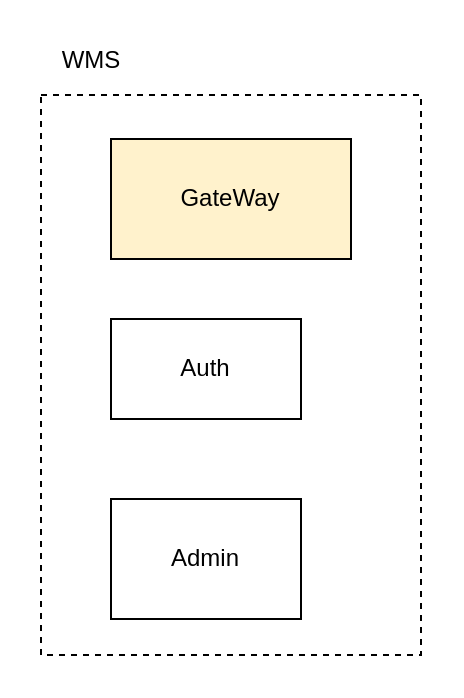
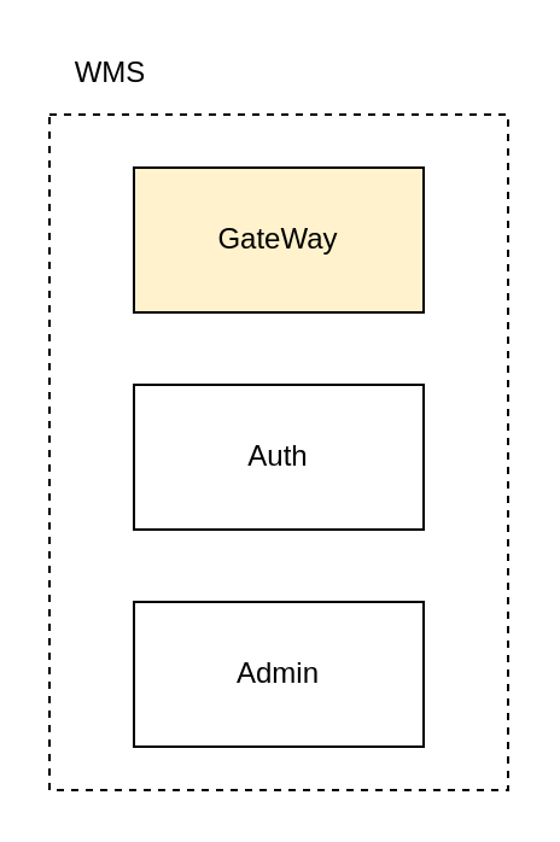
- <mxCell id="2" value="Auth" style="rounded=0;whiteSpace=wrap;html=1;" parent="1" vertex="1"><mxGeometry x="55" y="159" width="95" height="50" as="geometry" /></mxCell>
+ <mxCell id="2" value="Auth" style="rounded=0;whiteSpace=wrap;html=1;" parent="1" vertex="1"><mxGeometry x="55" y="159" width="120" height="60" as="geometry" /></mxCell>
- <mxCell id="4" value="Admin" style="rounded=0;whiteSpace=wrap;html=1;" parent="1" vertex="1"><mxGeometry x="55" y="249" width="95" height="60" as="geometry" /></mxCell>
+ <mxCell id="4" value="Admin" style="rounded=0;whiteSpace=wrap;html=1;" parent="1" vertex="1"><mxGeometry x="55" y="249" width="120" height="60" as="geometry" /></mxCell>
